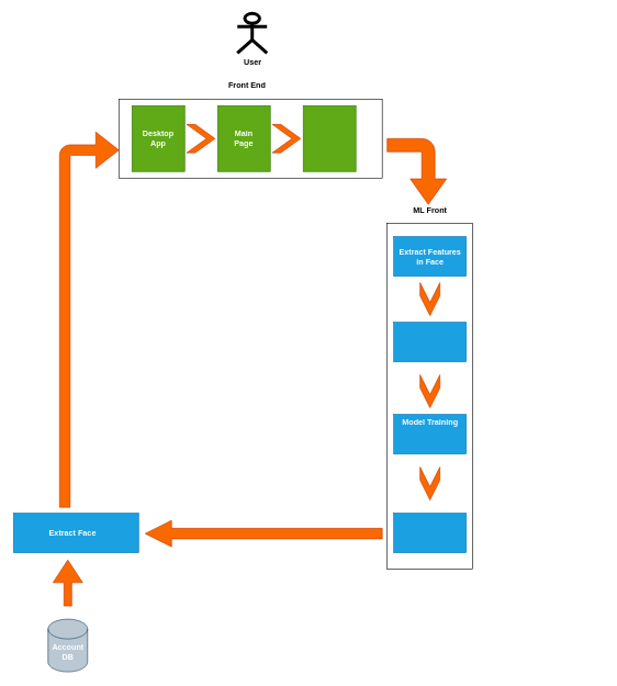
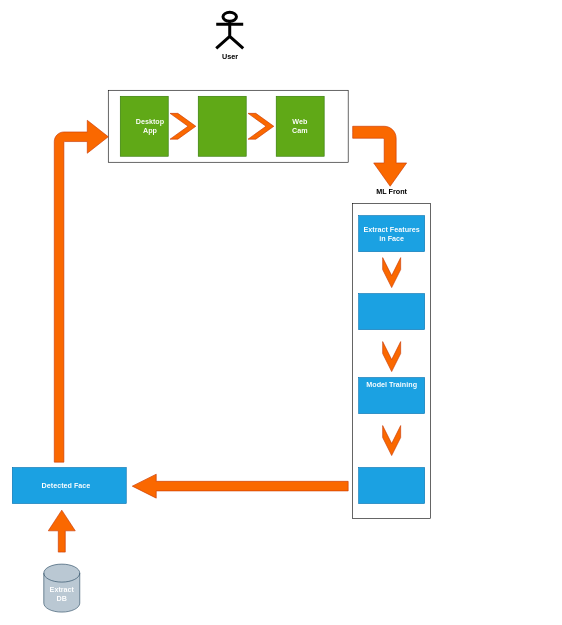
- <mxCell id="11" value="&lt;b&gt;Front End&lt;/b&gt;" style="text;html=1;strokeColor=none;fillColor=none;align=center;verticalAlign=middle;whiteSpace=wrap;rounded=0;" vertex="1" parent="1"><mxGeometry x="340" y="120" width="70" height="20" as="geometry" /></mxCell>
- <mxCell id="8" value="&lt;b&gt;&lt;font color=&quot;#ffffff&quot;&gt;Desktop App&lt;/font&gt;&lt;/b&gt;" style="text;html=1;strokeColor=none;fillColor=none;align=center;verticalAlign=middle;whiteSpace=wrap;rounded=0;" vertex="1" parent="1"><mxGeometry x="220" y="200" width="40" height="20" as="geometry" /></mxCell>
+ <mxCell id="8" value="&lt;b&gt;&lt;font color=&quot;#ffffff&quot;&gt;Desktop App&lt;/font&gt;&lt;/b&gt;" style="text;html=1;strokeColor=none;fillColor=none;align=center;verticalAlign=middle;whiteSpace=wrap;rounded=0;" vertex="1" parent="1"><mxGeometry x="230" y="200" width="40" height="20" as="geometry" /></mxCell>
- <mxCell id="9" value="&lt;font color=&quot;#ffffff&quot;&gt;&lt;b&gt;Main Page&lt;/b&gt;&lt;/font&gt;" style="text;html=1;strokeColor=none;fillColor=none;align=center;verticalAlign=middle;whiteSpace=wrap;rounded=0;" vertex="1" parent="1"><mxGeometry x="350" y="200" width="40" height="20" as="geometry" /></mxCell>
+ <mxCell id="10" value="&lt;b&gt;&lt;font color=&quot;#ffffff&quot;&gt;Web Cam&lt;/font&gt;&lt;/b&gt;" style="text;html=1;strokeColor=none;fillColor=none;align=center;verticalAlign=middle;whiteSpace=wrap;rounded=0;" vertex="1" parent="1"><mxGeometry x="480" y="200" width="40" height="20" as="geometry" /></mxCell>
- <mxCell id="25" value="&lt;b&gt;&lt;font color=&quot;#ffffff&quot;&gt;Extract Face&lt;/font&gt;&lt;/b&gt;" style="text;html=1;strokeColor=none;fillColor=none;align=center;verticalAlign=middle;whiteSpace=wrap;rounded=0;" vertex="1" parent="1"><mxGeometry x="30" y="799" width="160" height="20" as="geometry" /></mxCell>
+ <mxCell id="25" value="&lt;b&gt;&lt;font color=&quot;#ffffff&quot;&gt;Detected Face&lt;/font&gt;&lt;/b&gt;" style="text;html=1;strokeColor=none;fillColor=none;align=center;verticalAlign=middle;whiteSpace=wrap;rounded=0;" vertex="1" parent="1"><mxGeometry x="30" y="799" width="160" height="20" as="geometry" /></mxCell>
- <mxCell id="30" value="&lt;b&gt;&lt;font color=&quot;#ffffff&quot;&gt;Account DB&lt;/font&gt;&lt;/b&gt;" style="text;html=1;strokeColor=none;fillColor=none;align=center;verticalAlign=middle;whiteSpace=wrap;rounded=0;" vertex="1" parent="1"><mxGeometry x="83" y="980" width="40" height="20" as="geometry" /></mxCell>
+ <mxCell id="30" value="&lt;b&gt;&lt;font color=&quot;#ffffff&quot;&gt;Extract DB&lt;/font&gt;&lt;/b&gt;" style="text;html=1;strokeColor=none;fillColor=none;align=center;verticalAlign=middle;whiteSpace=wrap;rounded=0;" vertex="1" parent="1"><mxGeometry x="83" y="980" width="40" height="20" as="geometry" /></mxCell>
